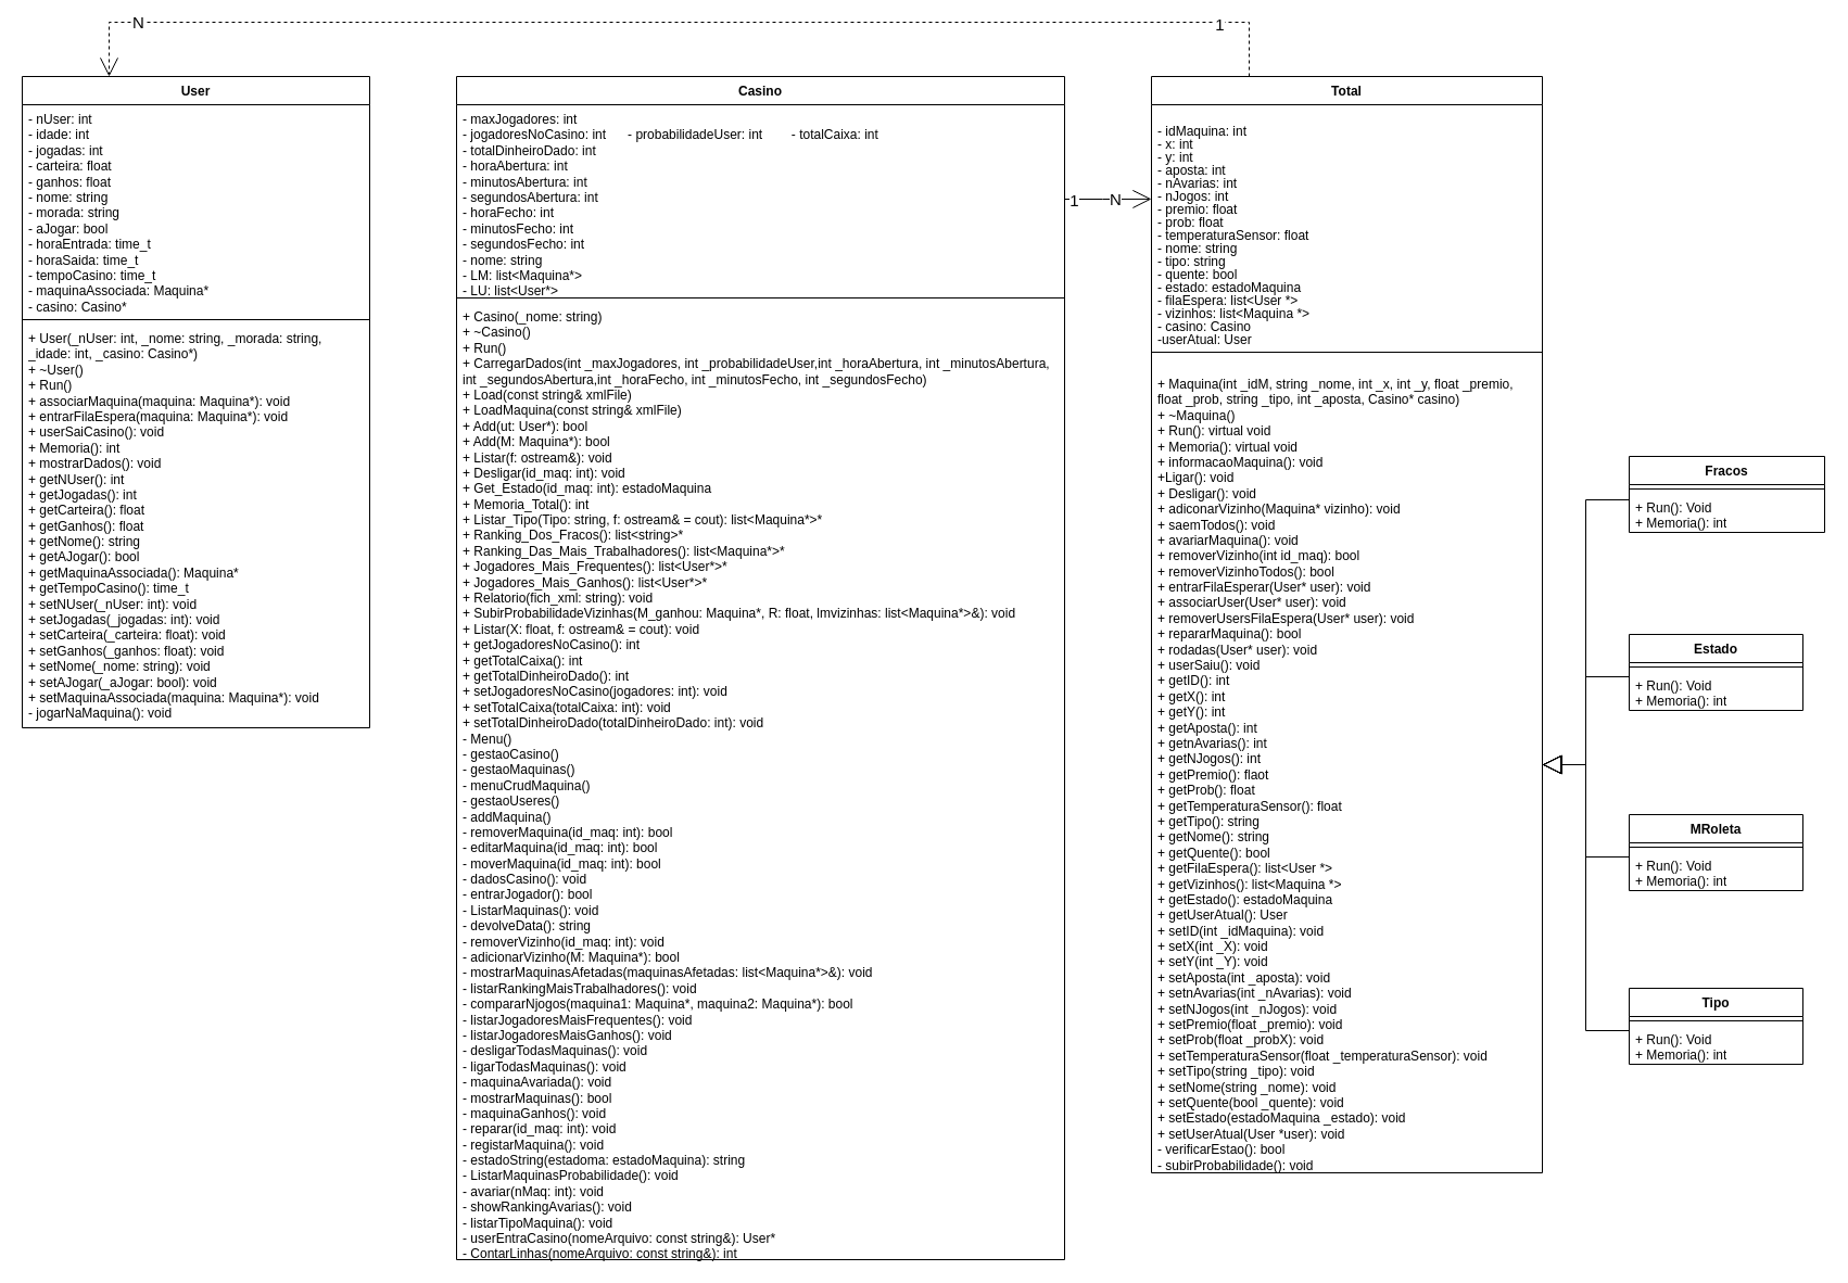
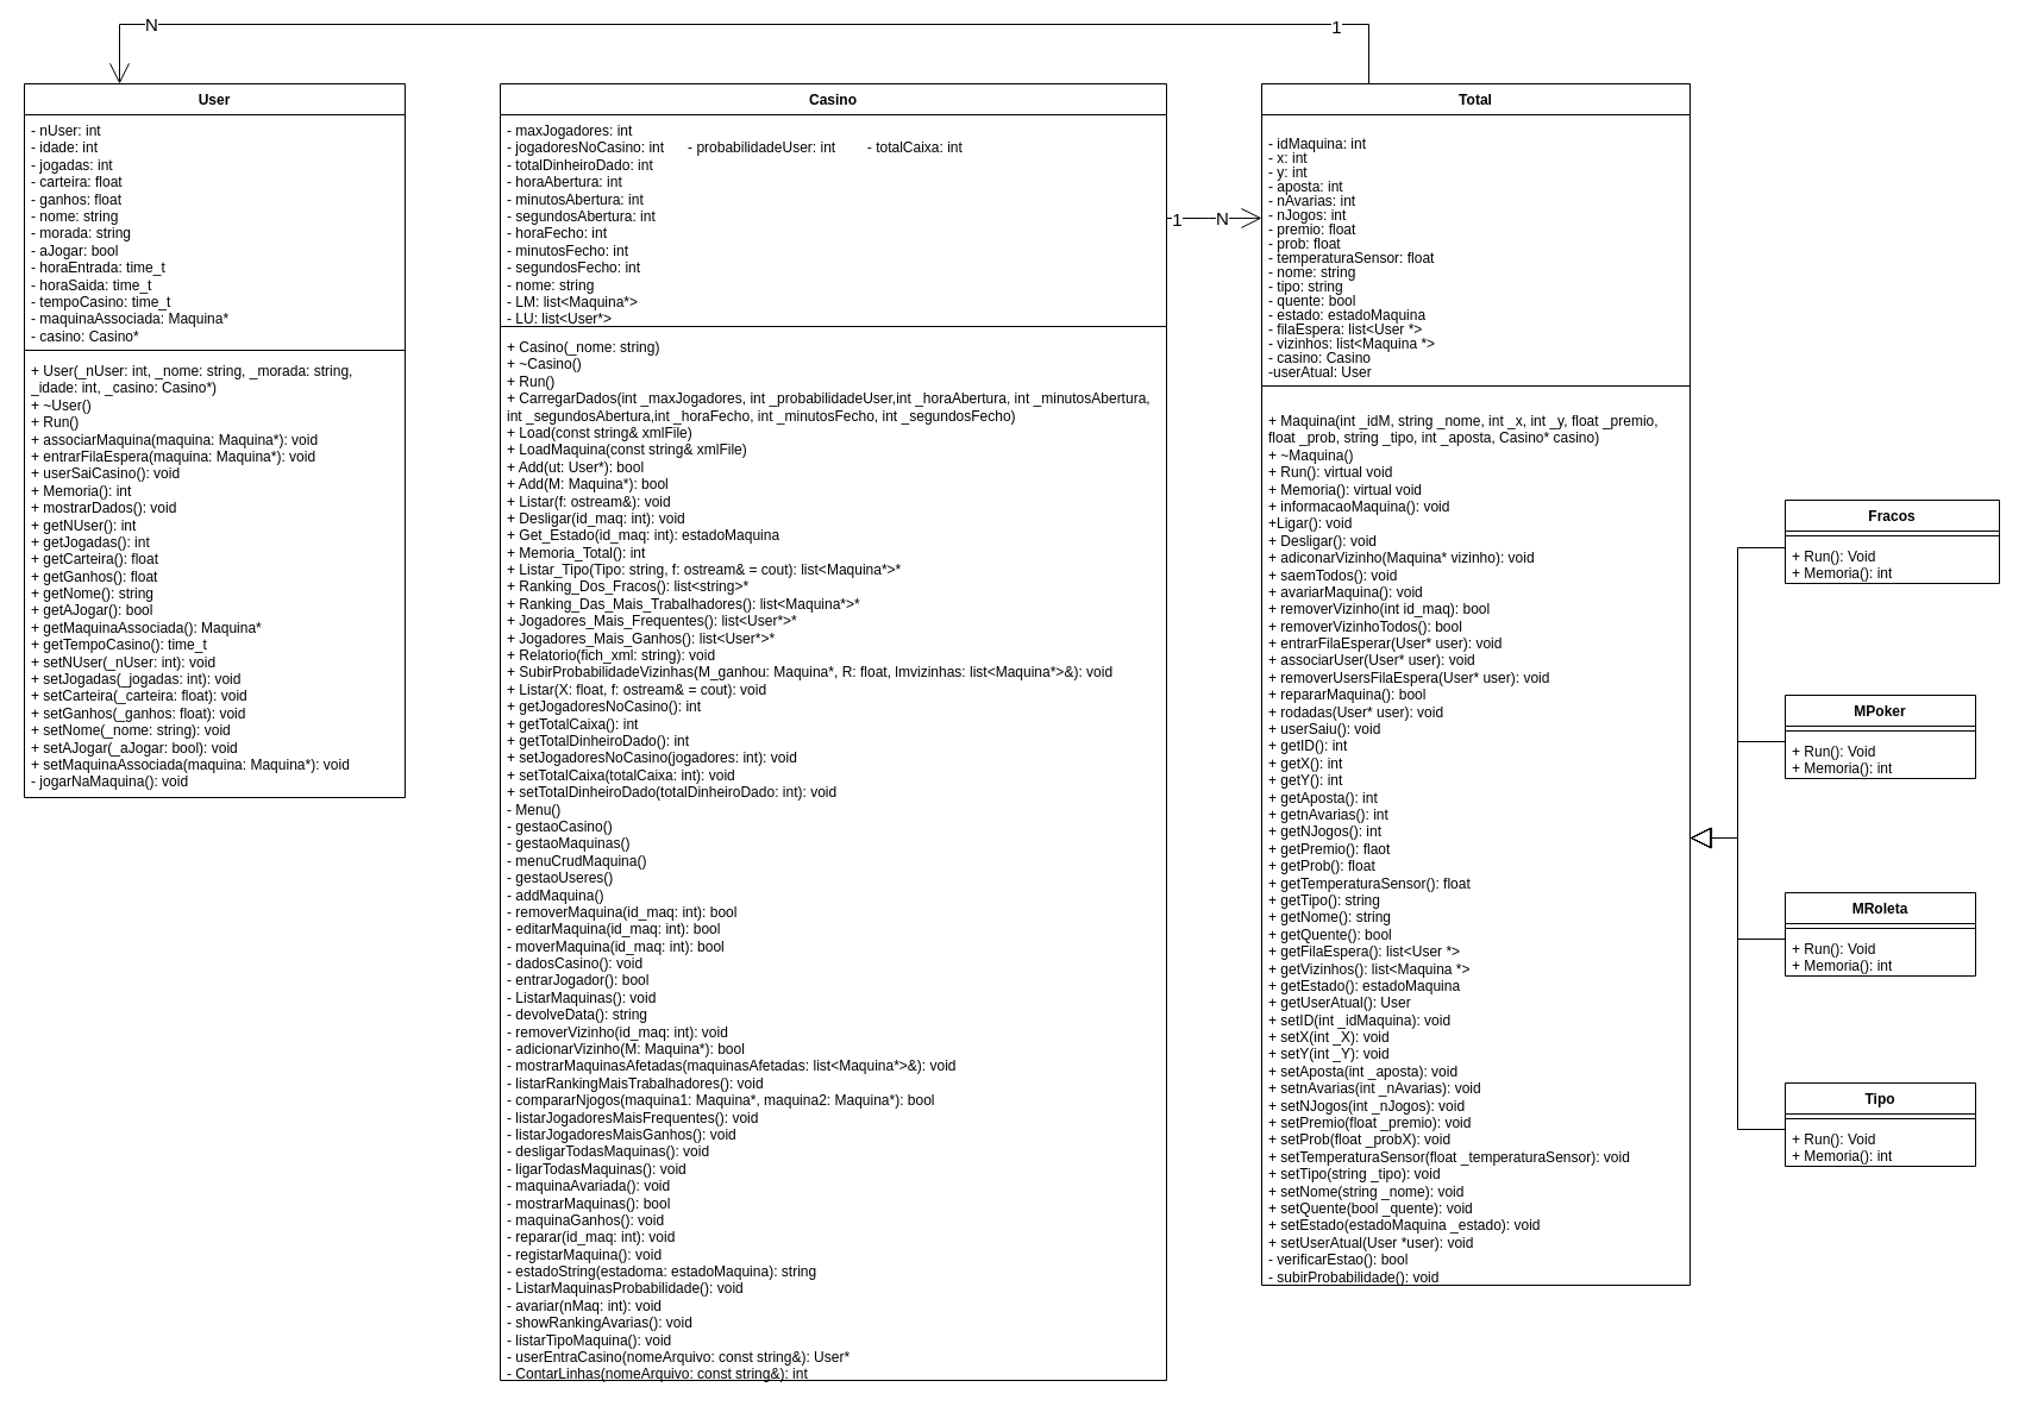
- <mxCell id="10" style="edgeStyle=orthogonalEdgeStyle;rounded=0;orthogonalLoop=1;jettySize=auto;html=1;exitX=0.25;exitY=0;exitDx=0;exitDy=0;entryX=0.25;entryY=0;entryDx=0;entryDy=0;endArrow=open;endFill=0;endSize=15;dashed=1;" edge="1" parent="1" source="13" target="6"><mxGeometry relative="1" as="geometry"><Array as="points"><mxPoint x="1150" y="20" /><mxPoint x="100" y="20" /></Array></mxGeometry></mxCell>
+ <mxCell id="10" style="edgeStyle=orthogonalEdgeStyle;rounded=0;orthogonalLoop=1;jettySize=auto;html=1;exitX=0.25;exitY=0;exitDx=0;exitDy=0;entryX=0.25;entryY=0;entryDx=0;entryDy=0;endArrow=open;endFill=0;endSize=15;" edge="1" parent="1" source="13" target="6"><mxGeometry relative="1" as="geometry"><Array as="points"><mxPoint x="1150" y="20" /><mxPoint x="100" y="20" /></Array></mxGeometry></mxCell>
- <mxCell id="17" value="Estado" style="swimlane;fontStyle=1;align=center;verticalAlign=top;childLayout=stackLayout;horizontal=1;startSize=26;horizontalStack=0;resizeParent=1;resizeParentMax=0;resizeLast=0;collapsible=1;marginBottom=0;whiteSpace=wrap;html=1;" vertex="1" parent="1"><mxGeometry x="1500" y="584" width="160" height="70" as="geometry" /></mxCell>
+ <mxCell id="17" value="MPoker" style="swimlane;fontStyle=1;align=center;verticalAlign=top;childLayout=stackLayout;horizontal=1;startSize=26;horizontalStack=0;resizeParent=1;resizeParentMax=0;resizeLast=0;collapsible=1;marginBottom=0;whiteSpace=wrap;html=1;" vertex="1" parent="1"><mxGeometry x="1500" y="584" width="160" height="70" as="geometry" /></mxCell>
